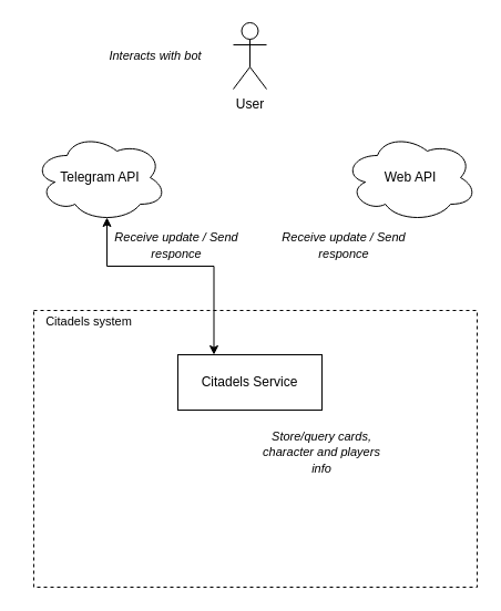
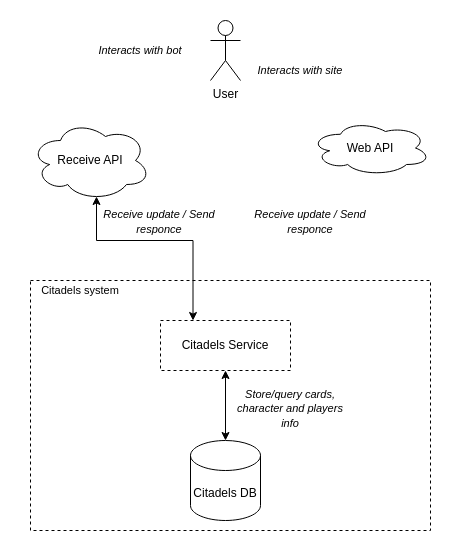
+ <mxCell id="10" value="&lt;i&gt;&lt;font style=&quot;font-size: 11px&quot;&gt;Interacts with site&lt;/font&gt;&lt;/i&gt;" style="text;html=1;strokeColor=none;fillColor=none;align=center;verticalAlign=middle;whiteSpace=wrap;rounded=0;" parent="1" vertex="1"><mxGeometry x="240" y="60" width="120" height="20" as="geometry" /></mxCell>
- <mxCell id="4" value="Telegram API" style="ellipse;shape=cloud;whiteSpace=wrap;html=1;" parent="1" vertex="1"><mxGeometry x="30" y="120" width="120" height="80" as="geometry" /></mxCell>
+ <mxCell id="4" value="Receive API" style="ellipse;shape=cloud;whiteSpace=wrap;html=1;" parent="1" vertex="1"><mxGeometry x="30" y="120" width="120" height="80" as="geometry" /></mxCell>
- <mxCell id="5" value="Web API" style="ellipse;shape=cloud;whiteSpace=wrap;html=1;" parent="1" vertex="1"><mxGeometry x="310" y="120" width="120" height="80" as="geometry" /></mxCell>
+ <mxCell id="5" value="Web API" style="ellipse;shape=cloud;whiteSpace=wrap;html=1;" parent="1" vertex="1"><mxGeometry x="310" y="120" width="120" height="55" as="geometry" /></mxCell>
- <mxCell id="8" value="Citadels Service" style="rounded=0;whiteSpace=wrap;html=1;fillColor=none;" parent="1" vertex="1"><mxGeometry x="160" y="320" width="130" height="50" as="geometry" /></mxCell>
+ <mxCell id="8" value="Citadels Service" style="rounded=0;whiteSpace=wrap;html=1;fillColor=none;dashed=1;" parent="1" vertex="1"><mxGeometry x="160" y="320" width="130" height="50" as="geometry" /></mxCell>
+ <mxCell id="7" value="" style="edgeStyle=orthogonalEdgeStyle;rounded=0;orthogonalLoop=1;jettySize=auto;html=1;startArrow=classic;startFill=1;exitX=0.5;exitY=1;exitDx=0;exitDy=0;" parent="1" source="8" target="13" edge="1"><mxGeometry relative="1" as="geometry" /></mxCell>
+ <mxCell id="13" value="Citadels DB" style="shape=cylinder3;whiteSpace=wrap;html=1;boundedLbl=1;backgroundOutline=1;size=15;fillColor=none;" parent="1" vertex="1"><mxGeometry x="190" y="440" width="70" height="80" as="geometry" /></mxCell>
